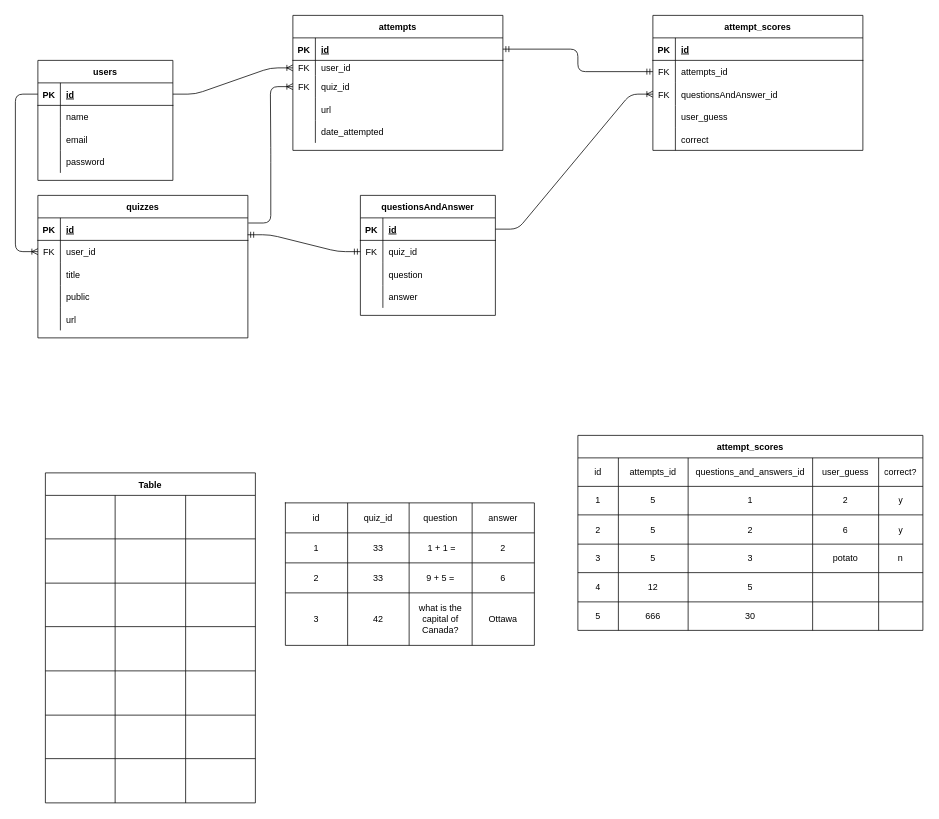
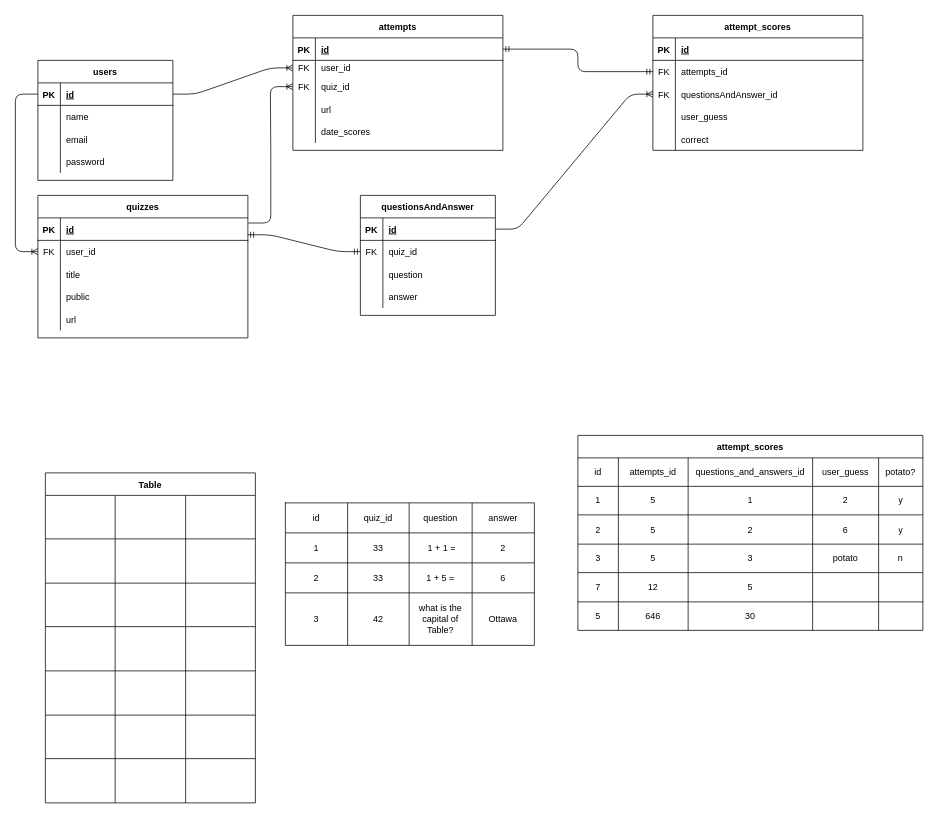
- <mxCell id="47" value="date_attempted" style="shape=partialRectangle;connectable=0;fillColor=none;top=0;left=0;bottom=0;right=0;align=left;spacingLeft=6;overflow=hidden;" parent="45" vertex="1"><mxGeometry x="30" width="250.0" height="30" as="geometry"><mxRectangle width="250.0" height="30" as="alternateBounds" /></mxGeometry></mxCell>
+ <mxCell id="47" value="date_scores" style="shape=partialRectangle;connectable=0;fillColor=none;top=0;left=0;bottom=0;right=0;align=left;spacingLeft=6;overflow=hidden;" parent="45" vertex="1"><mxGeometry x="30" width="250.0" height="30" as="geometry"><mxRectangle width="250.0" height="30" as="alternateBounds" /></mxGeometry></mxCell>
- <mxCell id="88" value="&lt;span style=&quot;text-align: left;&quot;&gt;correct?&lt;/span&gt;" style="shape=partialRectangle;html=1;whiteSpace=wrap;connectable=0;fillColor=none;top=0;left=0;bottom=0;right=0;overflow=hidden;rounded=0;fillStyle=solid;" parent="83" vertex="1"><mxGeometry x="401" width="59" height="38" as="geometry"><mxRectangle width="59" height="38" as="alternateBounds" /></mxGeometry></mxCell>
+ <mxCell id="88" value="&lt;span style=&quot;text-align: left;&quot;&gt;potato?&lt;/span&gt;" style="shape=partialRectangle;html=1;whiteSpace=wrap;connectable=0;fillColor=none;top=0;left=0;bottom=0;right=0;overflow=hidden;rounded=0;fillStyle=solid;" parent="83" vertex="1"><mxGeometry x="401" width="59" height="38" as="geometry"><mxRectangle width="59" height="38" as="alternateBounds" /></mxGeometry></mxCell>
- <mxCell id="134" value="9 + 5 =" style="shape=partialRectangle;html=1;whiteSpace=wrap;connectable=0;fillColor=none;top=0;left=0;bottom=0;right=0;overflow=hidden;pointerEvents=1;" parent="131" vertex="1"><mxGeometry x="165" width="84" height="40" as="geometry"><mxRectangle width="84" height="40" as="alternateBounds" /></mxGeometry></mxCell>
+ <mxCell id="134" value="1 + 5 =" style="shape=partialRectangle;html=1;whiteSpace=wrap;connectable=0;fillColor=none;top=0;left=0;bottom=0;right=0;overflow=hidden;pointerEvents=1;" parent="131" vertex="1"><mxGeometry x="165" width="84" height="40" as="geometry"><mxRectangle width="84" height="40" as="alternateBounds" /></mxGeometry></mxCell>
- <mxCell id="108" value="4" style="shape=partialRectangle;html=1;whiteSpace=wrap;connectable=0;fillColor=none;top=0;left=0;bottom=0;right=0;overflow=hidden;rounded=0;fillStyle=solid;" parent="107" vertex="1"><mxGeometry width="54" height="39" as="geometry"><mxRectangle width="54" height="39" as="alternateBounds" /></mxGeometry></mxCell>
+ <mxCell id="108" value="7" style="shape=partialRectangle;html=1;whiteSpace=wrap;connectable=0;fillColor=none;top=0;left=0;bottom=0;right=0;overflow=hidden;rounded=0;fillStyle=solid;" parent="107" vertex="1"><mxGeometry width="54" height="39" as="geometry"><mxRectangle width="54" height="39" as="alternateBounds" /></mxGeometry></mxCell>
- <mxCell id="115" value="666" style="shape=partialRectangle;html=1;whiteSpace=wrap;connectable=0;fillColor=none;top=0;left=0;bottom=0;right=0;overflow=hidden;rounded=0;fillStyle=solid;" parent="113" vertex="1"><mxGeometry x="54" width="93" height="38" as="geometry"><mxRectangle width="93" height="38" as="alternateBounds" /></mxGeometry></mxCell>
+ <mxCell id="115" value="646" style="shape=partialRectangle;html=1;whiteSpace=wrap;connectable=0;fillColor=none;top=0;left=0;bottom=0;right=0;overflow=hidden;rounded=0;fillStyle=solid;" parent="113" vertex="1"><mxGeometry x="54" width="93" height="38" as="geometry"><mxRectangle width="93" height="38" as="alternateBounds" /></mxGeometry></mxCell>
- <mxCell id="139" value="what is the capital of Canada?" style="shape=partialRectangle;html=1;whiteSpace=wrap;connectable=0;fillColor=none;top=0;left=0;bottom=0;right=0;overflow=hidden;pointerEvents=1;" parent="136" vertex="1"><mxGeometry x="165" width="84" height="70" as="geometry"><mxRectangle width="84" height="70" as="alternateBounds" /></mxGeometry></mxCell>
+ <mxCell id="139" value="what is the capital of Table?" style="shape=partialRectangle;html=1;whiteSpace=wrap;connectable=0;fillColor=none;top=0;left=0;bottom=0;right=0;overflow=hidden;pointerEvents=1;" parent="136" vertex="1"><mxGeometry x="165" width="84" height="70" as="geometry"><mxRectangle width="84" height="70" as="alternateBounds" /></mxGeometry></mxCell>
